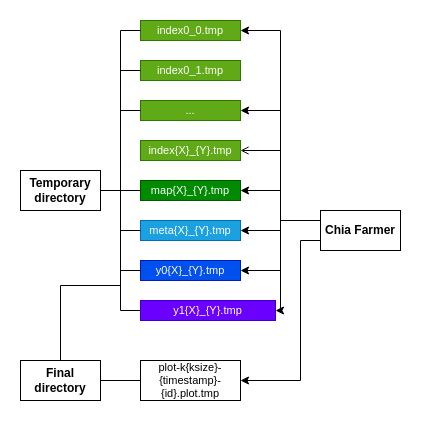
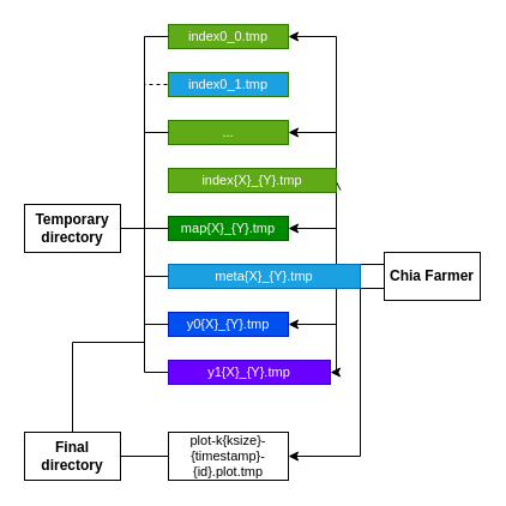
- <mxCell id="17" style="edgeStyle=orthogonalEdgeStyle;rounded=0;orthogonalLoop=1;jettySize=auto;html=1;exitX=1;exitY=0.5;exitDx=0;exitDy=0;entryX=0;entryY=0.5;entryDx=0;entryDy=0;endArrow=none;endFill=0;" parent="1" source="12" target="16" edge="1"><mxGeometry relative="1" as="geometry" /></mxCell>
+ <mxCell id="17" style="edgeStyle=orthogonalEdgeStyle;rounded=0;orthogonalLoop=1;jettySize=auto;html=1;exitX=1;exitY=0.5;exitDx=0;exitDy=0;entryX=0;entryY=0.5;entryDx=0;entryDy=0;endArrow=none;endFill=0;dashed=1;" parent="1" source="12" target="16" edge="1"><mxGeometry relative="1" as="geometry" /></mxCell>
- <mxCell id="16" value="index0_1.tmp" style="rounded=0;whiteSpace=wrap;html=1;fontSize=11;fillColor=#60a917;strokeColor=#2D7600;fontColor=#ffffff;" parent="1" vertex="1"><mxGeometry x="140" y="60" width="100" height="20" as="geometry" /></mxCell>
+ <mxCell id="16" value="index0_1.tmp" style="rounded=0;whiteSpace=wrap;html=1;fontSize=11;fillColor=#1ba1e2;strokeColor=#2D7600;fontColor=#ffffff;" parent="1" vertex="1"><mxGeometry x="140" y="60" width="100" height="20" as="geometry" /></mxCell>
- <mxCell id="22" value="index{X}_{Y}.tmp" style="rounded=0;whiteSpace=wrap;html=1;fontSize=11;fillColor=#60a917;fontColor=#ffffff;strokeColor=#2D7600;" parent="1" vertex="1"><mxGeometry x="140" y="140" width="100" height="20" as="geometry" /></mxCell>
+ <mxCell id="22" value="index{X}_{Y}.tmp" style="rounded=0;whiteSpace=wrap;html=1;fontSize=11;fillColor=#60a917;fontColor=#ffffff;strokeColor=#2D7600;" parent="1" vertex="1"><mxGeometry x="140" y="140" width="140" height="20" as="geometry" /></mxCell>
- <mxCell id="20" value="meta{X}_{Y}.tmp" style="rounded=0;whiteSpace=wrap;html=1;fontSize=11;fillColor=#1ba1e2;fontColor=#ffffff;strokeColor=#006EAF;" parent="1" vertex="1"><mxGeometry x="140" y="220" width="100" height="20" as="geometry" /></mxCell>
+ <mxCell id="20" value="meta{X}_{Y}.tmp" style="rounded=0;whiteSpace=wrap;html=1;fontSize=11;fillColor=#1ba1e2;fontColor=#ffffff;strokeColor=#006EAF;" parent="1" vertex="1"><mxGeometry x="140" y="220" width="160" height="20" as="geometry" /></mxCell>
